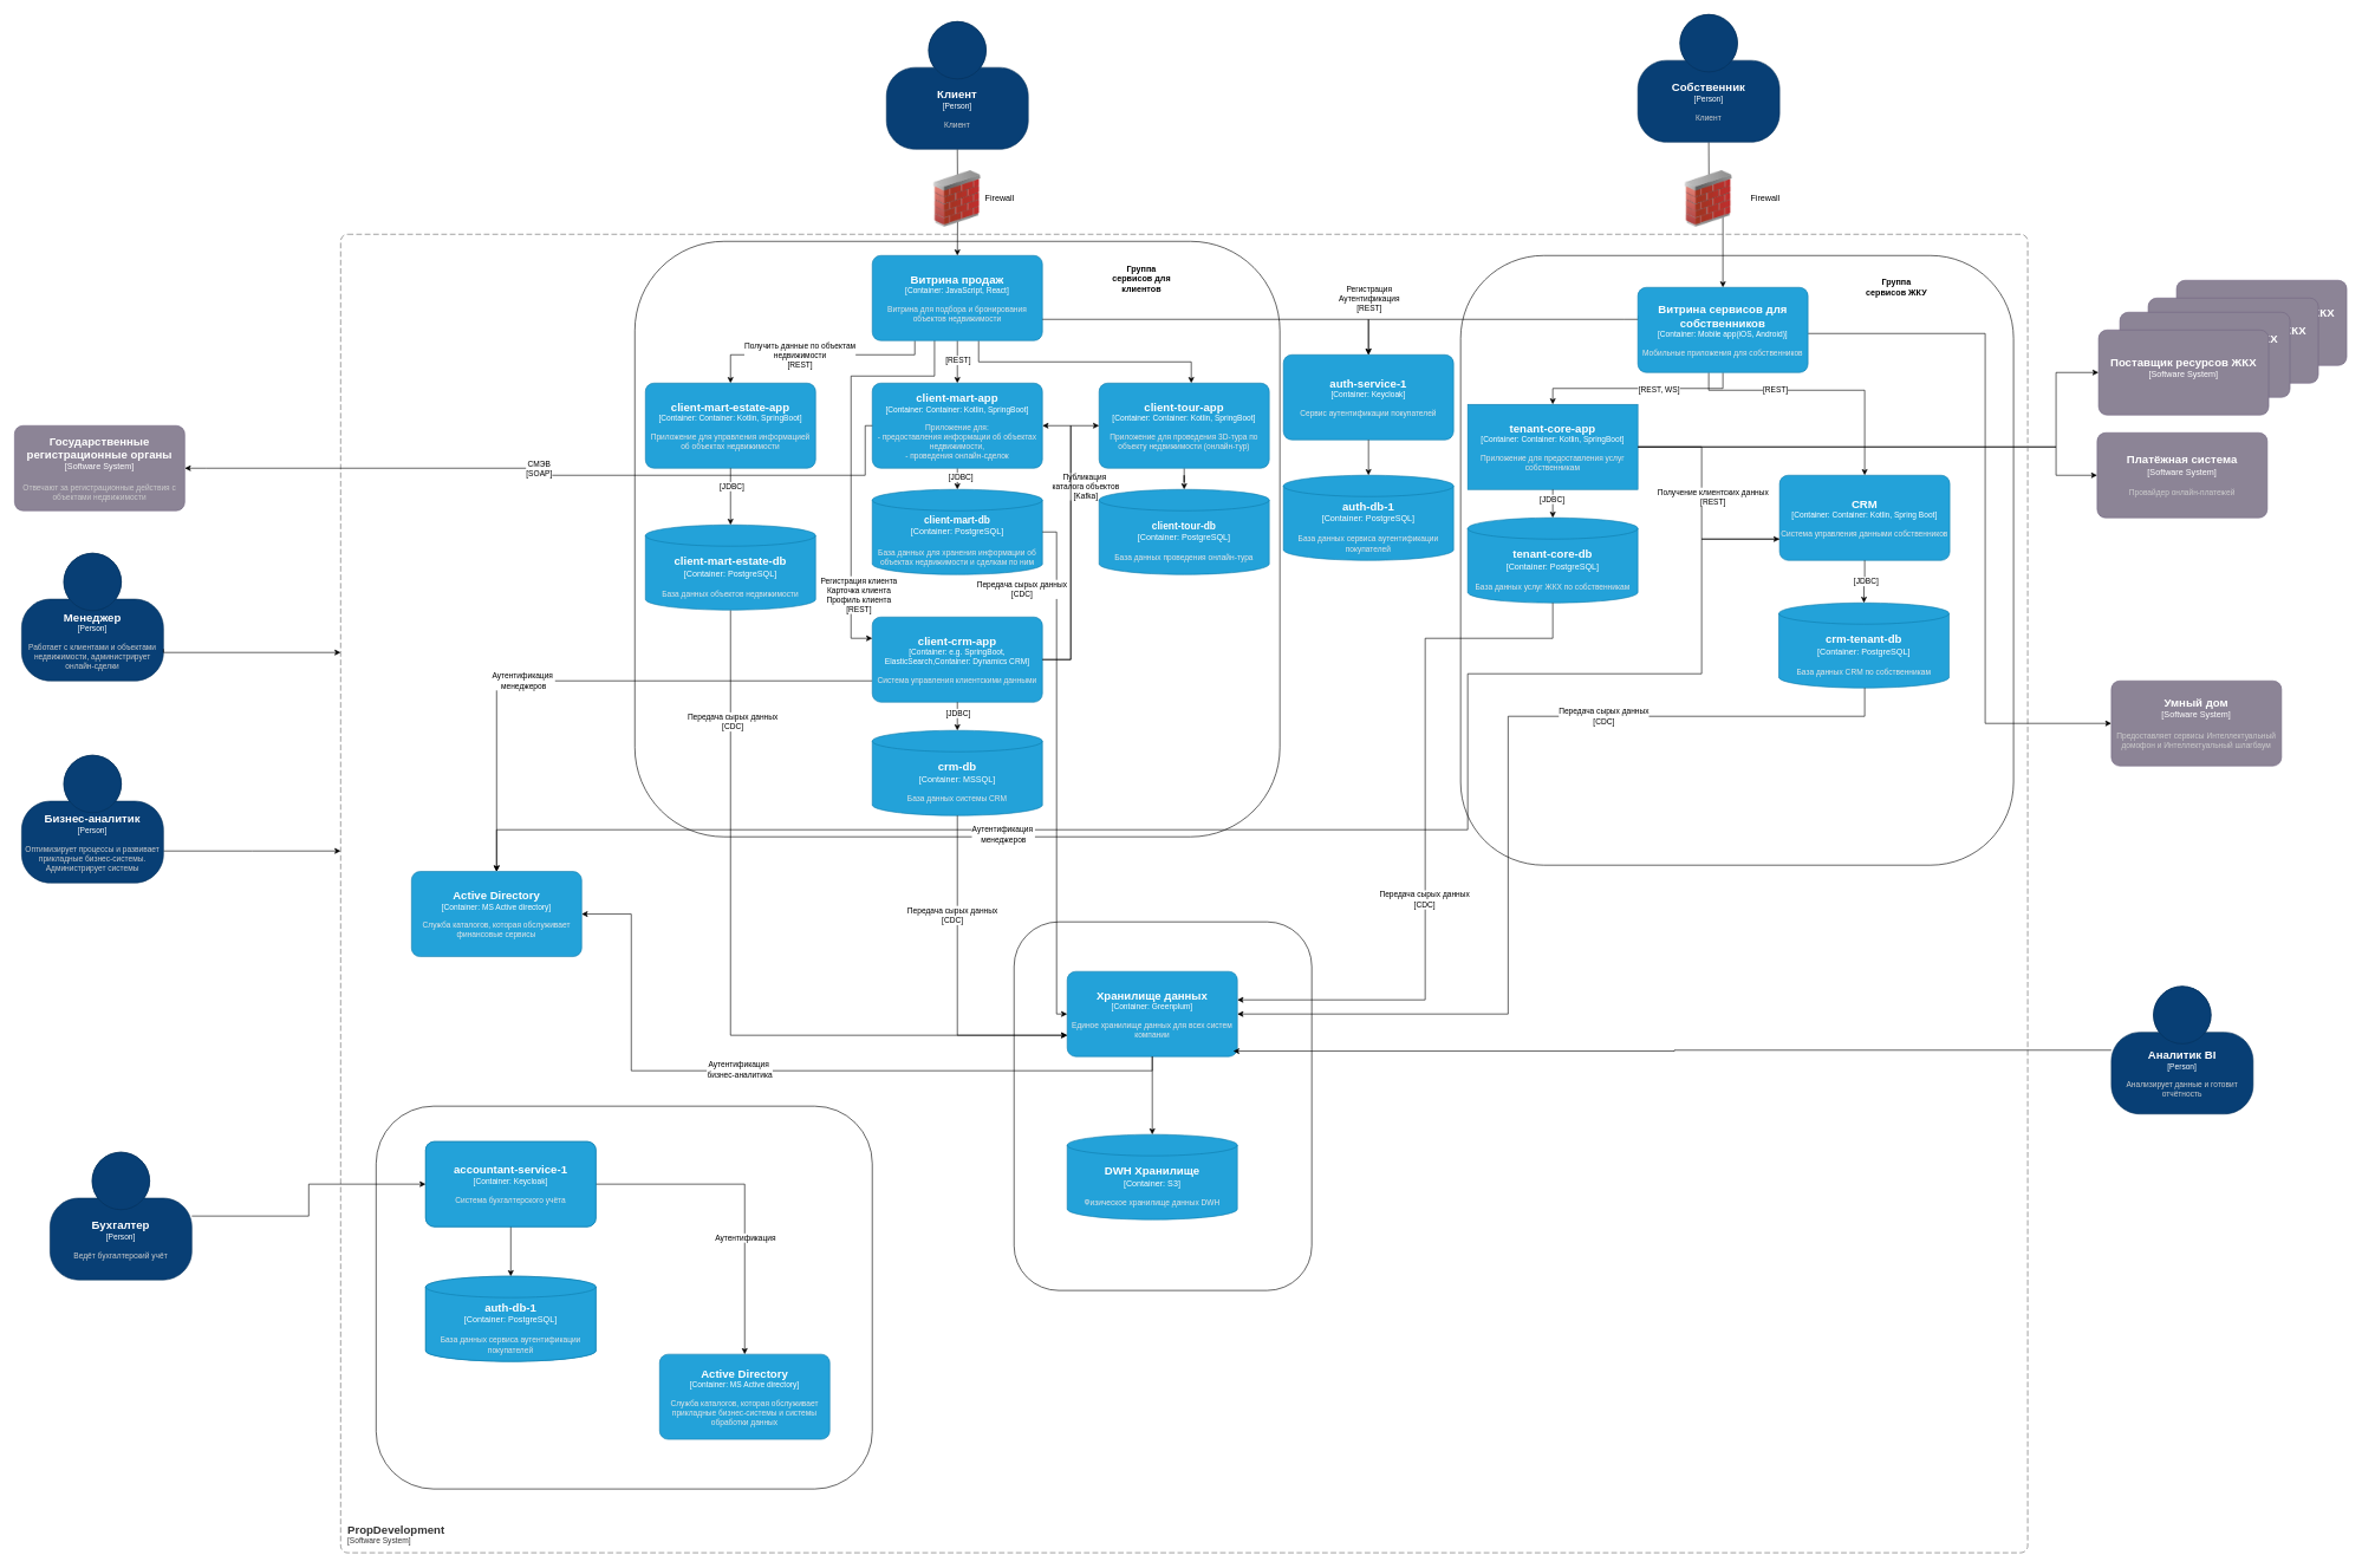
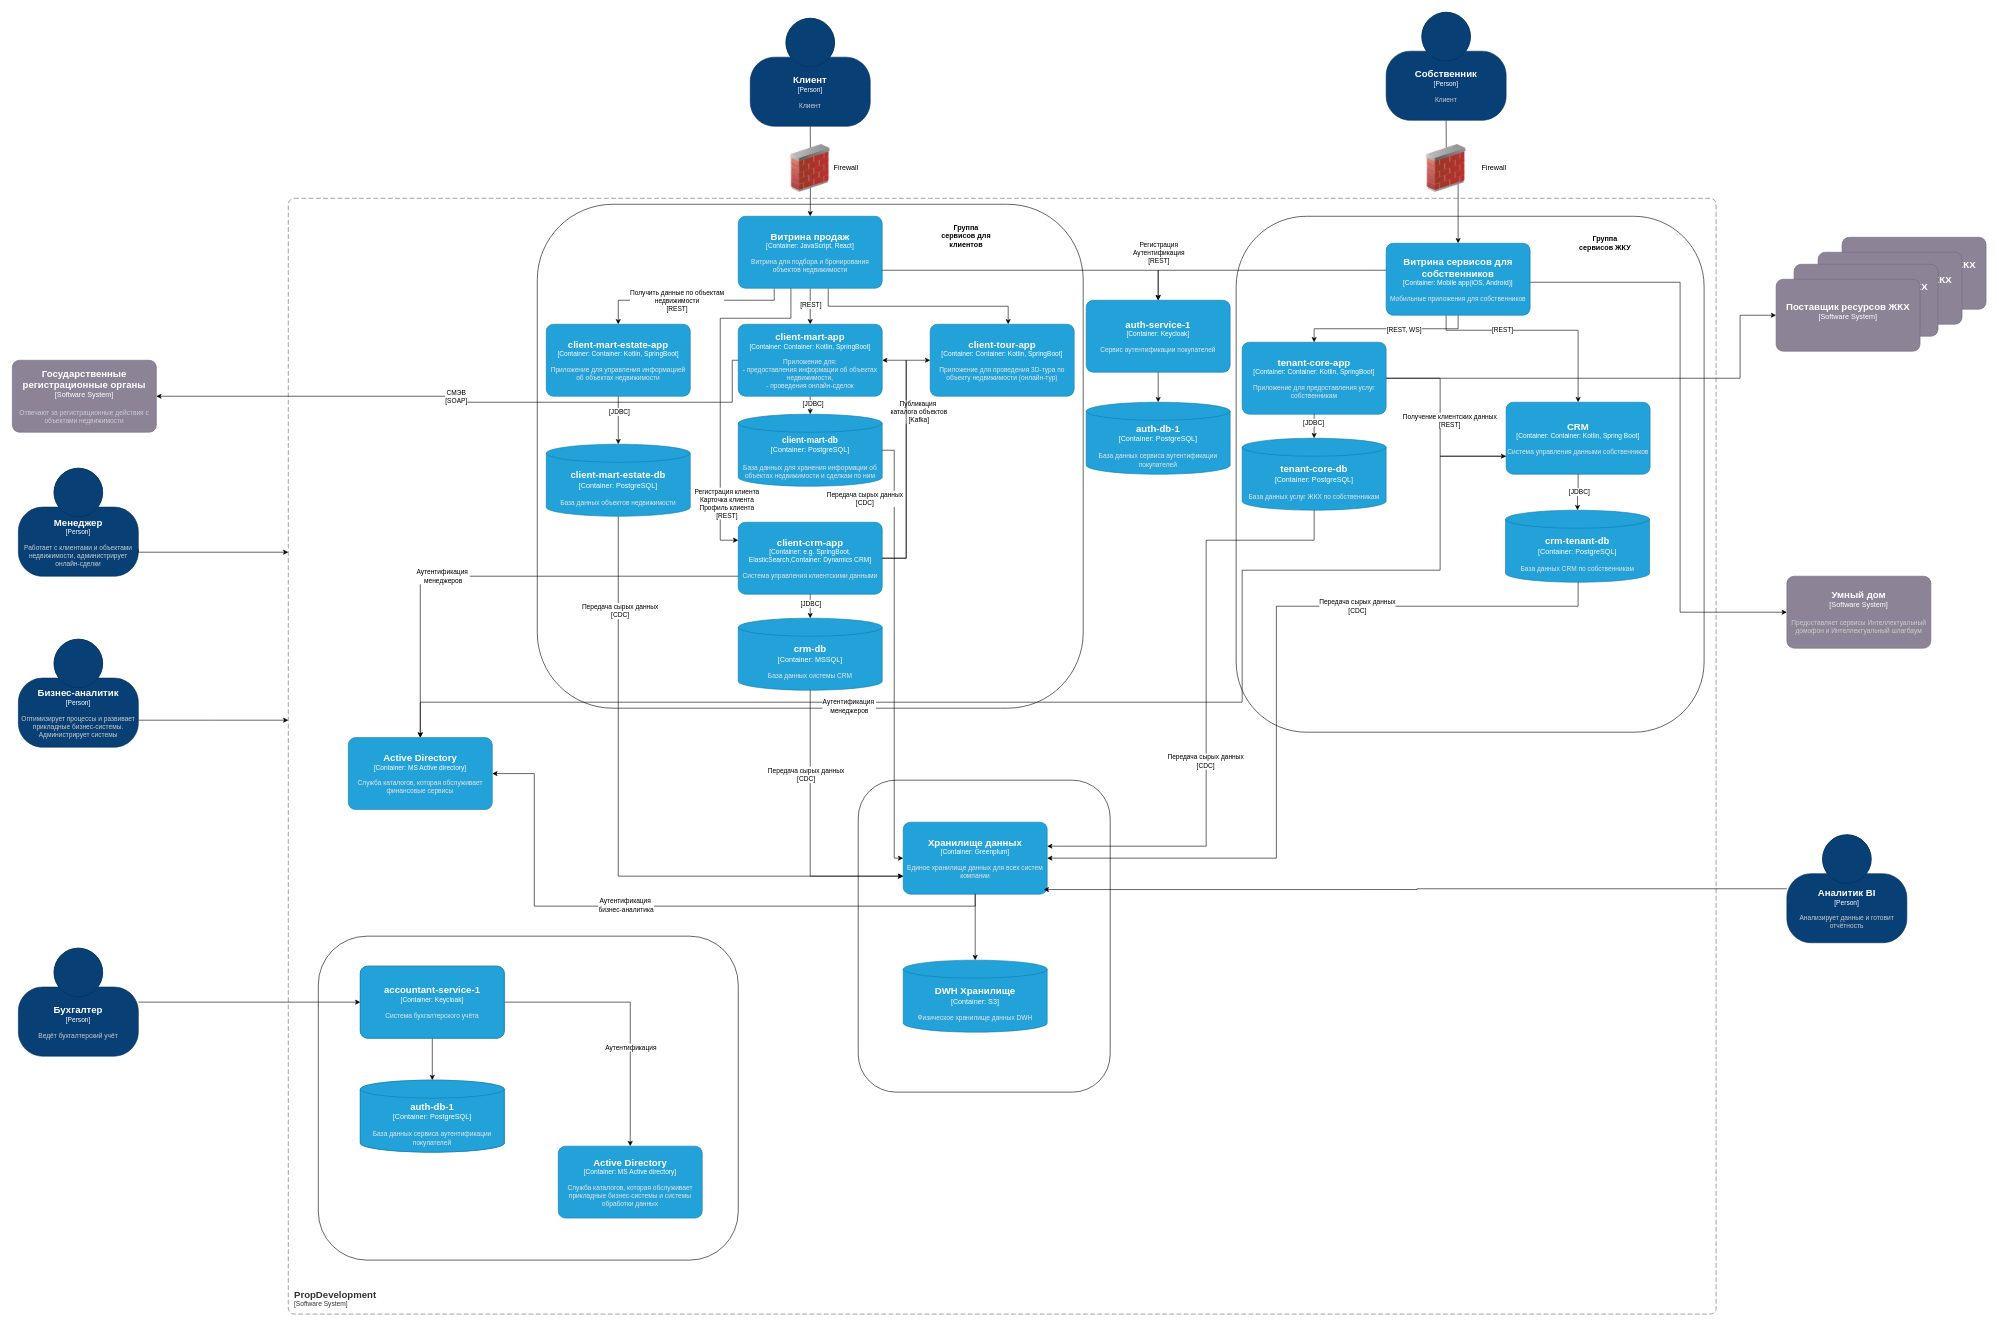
- <mxCell id="27" value="&lt;font style=&quot;font-size: 16px&quot;&gt;&lt;b&gt;tenant-core-app&lt;/b&gt;&lt;/font&gt;&lt;div&gt;[Container: Container: Kotlin, SpringBoot]&lt;/div&gt;&lt;br&gt;&lt;div&gt;&lt;font style=&quot;font-size: 11px&quot;&gt;&lt;font color=&quot;#E6E6E6&quot;&gt;Приложение для предоставления услуг собственникам&lt;/font&gt;&lt;/div&gt;" style="whiteSpace=wrap;html=1;fontSize=11;labelBackgroundColor=none;fillColor=#23A2D9;fontColor=#ffffff;align=center;arcSize=10;strokeColor=#0E7DAD;metaEdit=1;resizable=0;points=[[0.25,0,0],[0.5,0,0],[0.75,0,0],[1,0.25,0],[1,0.5,0],[1,0.75,0],[0.75,1,0],[0.5,1,0],[0.25,1,0],[0,0.75,0],[0,0.5,0],[0,0.25,0]];rounded=0;" parent="1" vertex="1"><mxGeometry x="2070" y="570" width="240" height="120" as="geometry" /></mxCell>
+ <mxCell id="27" value="&lt;font style=&quot;font-size: 16px&quot;&gt;&lt;b&gt;tenant-core-app&lt;/b&gt;&lt;/font&gt;&lt;div&gt;[Container: Container: Kotlin, SpringBoot]&lt;/div&gt;&lt;br&gt;&lt;div&gt;&lt;font style=&quot;font-size: 11px&quot;&gt;&lt;font color=&quot;#E6E6E6&quot;&gt;Приложение для предоставления услуг собственникам&lt;/font&gt;&lt;/div&gt;" style="rounded=1;whiteSpace=wrap;html=1;fontSize=11;labelBackgroundColor=none;fillColor=#23A2D9;fontColor=#ffffff;align=center;arcSize=10;strokeColor=#0E7DAD;metaEdit=1;resizable=0;points=[[0.25,0,0],[0.5,0,0],[0.75,0,0],[1,0.25,0],[1,0.5,0],[1,0.75,0],[0.75,1,0],[0.5,1,0],[0.25,1,0],[0,0.75,0],[0,0.5,0],[0,0.25,0]];" parent="1" vertex="1"><mxGeometry x="2070" y="570" width="240" height="120" as="geometry" /></mxCell>
- <mxCell id="30" style="edgeStyle=orthogonalEdgeStyle;rounded=0;orthogonalLoop=1;jettySize=auto;html=1;entryX=0;entryY=0.5;entryDx=0;entryDy=0;entryPerimeter=0;exitX=1;exitY=0.5;exitDx=0;exitDy=0;exitPerimeter=0;" parent="1" source="27" target="29" edge="1"><mxGeometry relative="1" as="geometry"><Array as="points"><mxPoint x="2900" y="630" /><mxPoint x="2900" y="670" /></Array><mxPoint x="1980" y="615" as="sourcePoint" /><mxPoint x="2620" y="655" as="targetPoint" /></mxGeometry></mxCell>
- <mxCell id="29" value="&lt;font style=&quot;font-size: 16px&quot;&gt;&lt;b&gt;Платёжная система&lt;/b&gt;&lt;/font&gt;&lt;div&gt;[Software System]&lt;/div&gt;&lt;br&gt;&lt;div&gt;&lt;font style=&quot;font-size: 11px&quot;&gt;&lt;font color=&quot;#cccccc&quot;&gt;Провайдер онлайн-платежей&lt;/font&gt;&lt;/div&gt;" style="rounded=1;whiteSpace=wrap;html=1;labelBackgroundColor=none;fillColor=#8C8496;fontColor=#ffffff;align=center;arcSize=10;strokeColor=#736782;metaEdit=1;resizable=0;points=[[0.25,0,0],[0.5,0,0],[0.75,0,0],[1,0.25,0],[1,0.5,0],[1,0.75,0],[0.75,1,0],[0.5,1,0],[0.25,1,0],[0,0.75,0],[0,0.5,0],[0,0.25,0]];" parent="1" vertex="1"><mxGeometry x="2958" y="610" width="240" height="120" as="geometry" /></mxCell>
- <mxCell id="102" style="edgeStyle=orthogonalEdgeStyle;rounded=0;orthogonalLoop=1;jettySize=auto;html=1;" parent="1" source="103" target="104" edge="1"><mxGeometry relative="1" as="geometry" /></mxCell>
- <mxCell id="104" value="&lt;font style=&quot;font-size: 14px&quot;&gt;&lt;b&gt;client-tour-db&lt;/b&gt;&lt;/font&gt;&lt;div&gt;[Container:&amp;nbsp;PostgreSQL]&lt;/div&gt;&lt;br&gt;&lt;div&gt;&lt;font style=&quot;font-size: 11px&quot;&gt;&lt;font color=&quot;#E6E6E6&quot;&gt;База данных проведения онлайн-тура&lt;/font&gt;&lt;/div&gt;" style="shape=cylinder3;size=15;whiteSpace=wrap;html=1;boundedLbl=1;rounded=0;labelBackgroundColor=none;fillColor=#23A2D9;fontSize=12;fontColor=#ffffff;align=center;strokeColor=#0E7DAD;metaEdit=1;points=[[0.5,0,0],[1,0.25,0],[1,0.5,0],[1,0.75,0],[0.5,1,0],[0,0.75,0],[0,0.5,0],[0,0.25,0]];resizable=0;" parent="1" vertex="1"><mxGeometry x="1550" y="690" width="240" height="120" as="geometry" /></mxCell>
- <mxCell id="66" value="&lt;font style=&quot;font-size: 16px&quot;&gt;&lt;b&gt;Бухгалтер&lt;/b&gt;&lt;/font&gt;&lt;div&gt;[Person]&lt;/div&gt;&lt;br&gt;&lt;div&gt;&lt;font style=&quot;font-size: 11px&quot;&gt;&lt;font color=&quot;#cccccc&quot;&gt;Ведёт бухгалтерский учёт&lt;/font&gt;&lt;/div&gt;" style="html=1;fontSize=11;dashed=0;whiteSpace=wrap;fillColor=#083F75;strokeColor=#06315C;fontColor=#ffffff;shape=mxgraph.c4.person2;align=center;metaEdit=1;points=[[0.5,0,0],[1,0.5,0],[1,0.75,0],[0.75,1,0],[0.5,1,0],[0.25,1,0],[0,0.75,0],[0,0.5,0]];resizable=0;" parent="1" vertex="1"><mxGeometry x="70" y="1625" width="200" height="180" as="geometry" /></mxCell>
+ <mxCell id="66" value="&lt;font style=&quot;font-size: 16px&quot;&gt;&lt;b&gt;Бухгалтер&lt;/b&gt;&lt;/font&gt;&lt;div&gt;[Person]&lt;/div&gt;&lt;br&gt;&lt;div&gt;&lt;font style=&quot;font-size: 11px&quot;&gt;&lt;font color=&quot;#cccccc&quot;&gt;Ведёт бухгалтерский учёт&lt;/font&gt;&lt;/div&gt;" style="html=1;fontSize=11;dashed=0;whiteSpace=wrap;fillColor=#083F75;strokeColor=#06315C;fontColor=#ffffff;shape=mxgraph.c4.person2;align=center;metaEdit=1;points=[[0.5,0,0],[1,0.5,0],[1,0.75,0],[0.75,1,0],[0.5,1,0],[0.25,1,0],[0,0.75,0],[0,0.5,0]];resizable=0;" parent="1" vertex="1"><mxGeometry x="30" y="1580" width="200" height="180" as="geometry" /></mxCell>
